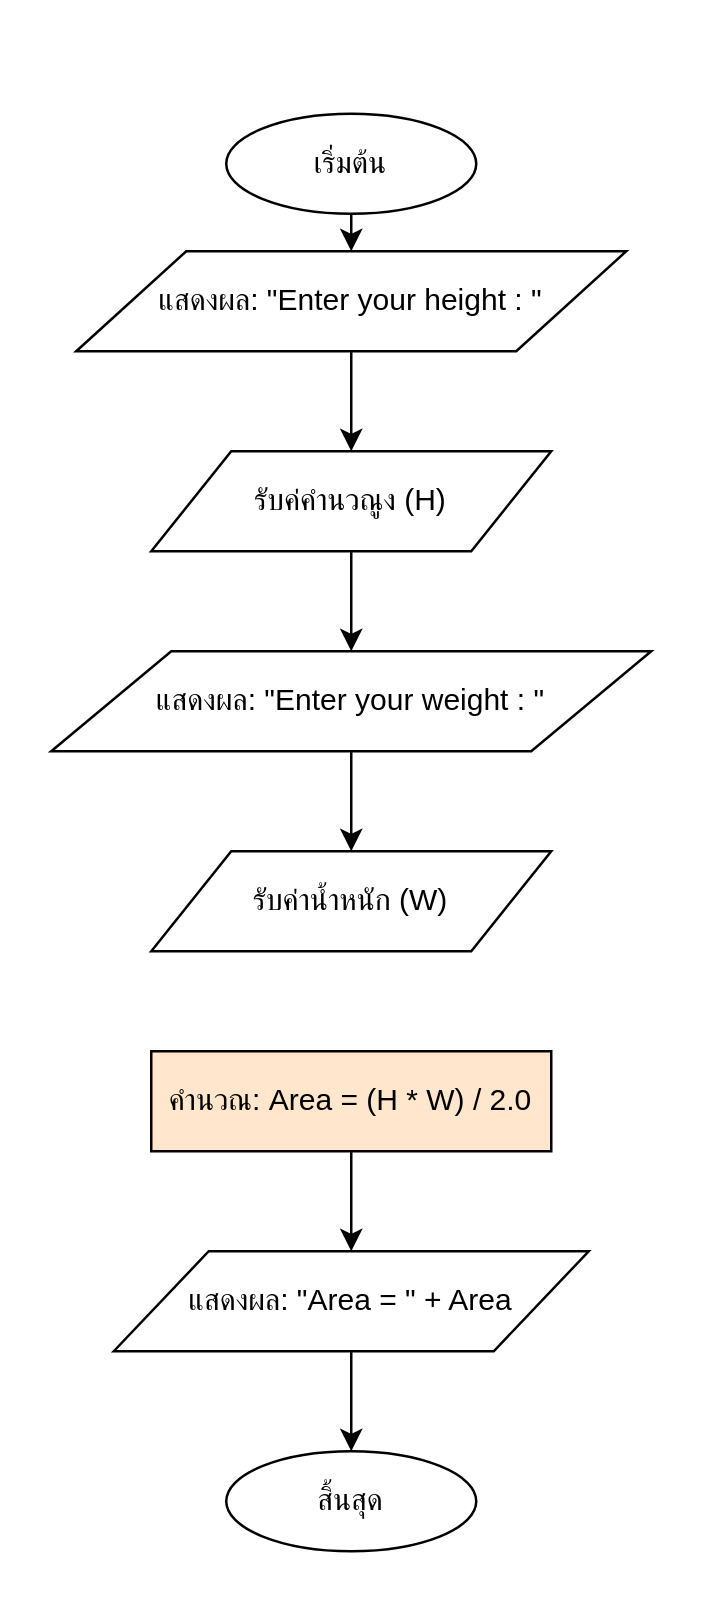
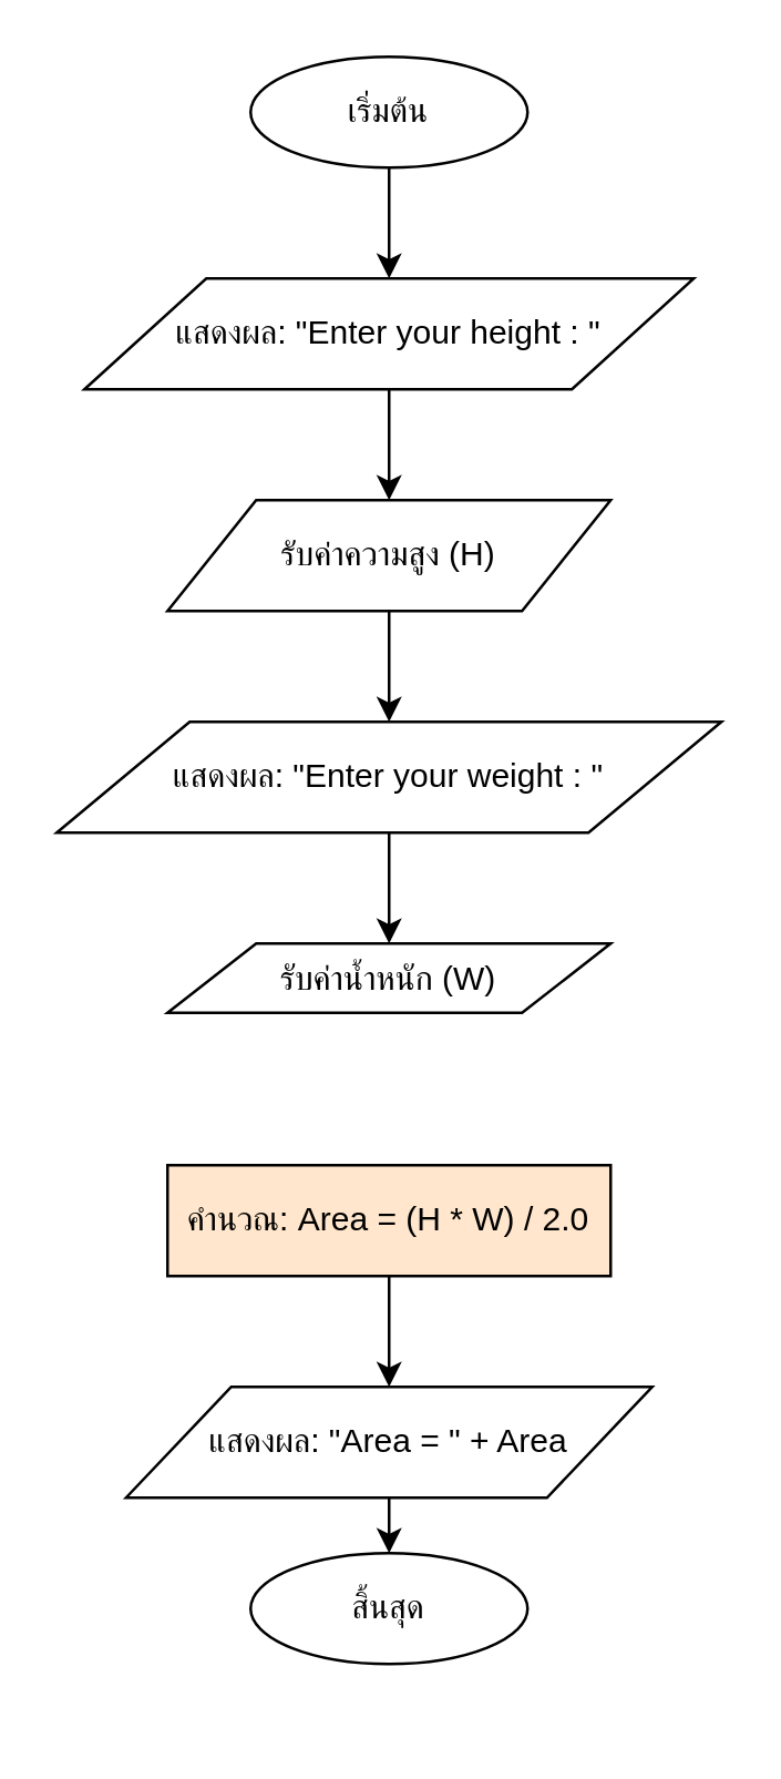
- <mxCell id="2" value="เริ่มต้น" style="shape=ellipse;whiteSpace=wrap;html=1;" vertex="1" parent="1"><mxGeometry x="90" y="45" width="100" height="40" as="geometry" /></mxCell>
+ <mxCell id="2" value="เริ่มต้น" style="shape=ellipse;whiteSpace=wrap;html=1;" vertex="1" parent="1"><mxGeometry x="90" y="20" width="100" height="40" as="geometry" /></mxCell>
- <mxCell id="5" value="รับค่คำนวณูง (H)" style="shape=parallelogram;perimeter=parallelogramPerimeter;whiteSpace=wrap;html=1;" vertex="1" parent="1"><mxGeometry x="60" y="180" width="160" height="40" as="geometry" /></mxCell>
+ <mxCell id="5" value="รับค่าความสูง (H)" style="shape=parallelogram;perimeter=parallelogramPerimeter;whiteSpace=wrap;html=1;" vertex="1" parent="1"><mxGeometry x="60" y="180" width="160" height="40" as="geometry" /></mxCell>
- <mxCell id="9" value="รับค่าน้ำหนัก (W)" style="shape=parallelogram;perimeter=parallelogramPerimeter;whiteSpace=wrap;html=1;" vertex="1" parent="1"><mxGeometry x="60" y="340" width="160" height="40" as="geometry" /></mxCell>
+ <mxCell id="9" value="รับค่าน้ำหนัก (W)" style="shape=parallelogram;perimeter=parallelogramPerimeter;whiteSpace=wrap;html=1;" vertex="1" parent="1"><mxGeometry x="60" y="340" width="160" height="25" as="geometry" /></mxCell>
- <mxCell id="14" value="สิ้นสุด" style="shape=ellipse;whiteSpace=wrap;html=1;" vertex="1" parent="1"><mxGeometry x="90" y="580" width="100" height="40" as="geometry" /></mxCell>
+ <mxCell id="14" value="สิ้นสุด" style="shape=ellipse;whiteSpace=wrap;html=1;" vertex="1" parent="1"><mxGeometry x="90" y="560" width="100" height="40" as="geometry" /></mxCell>
